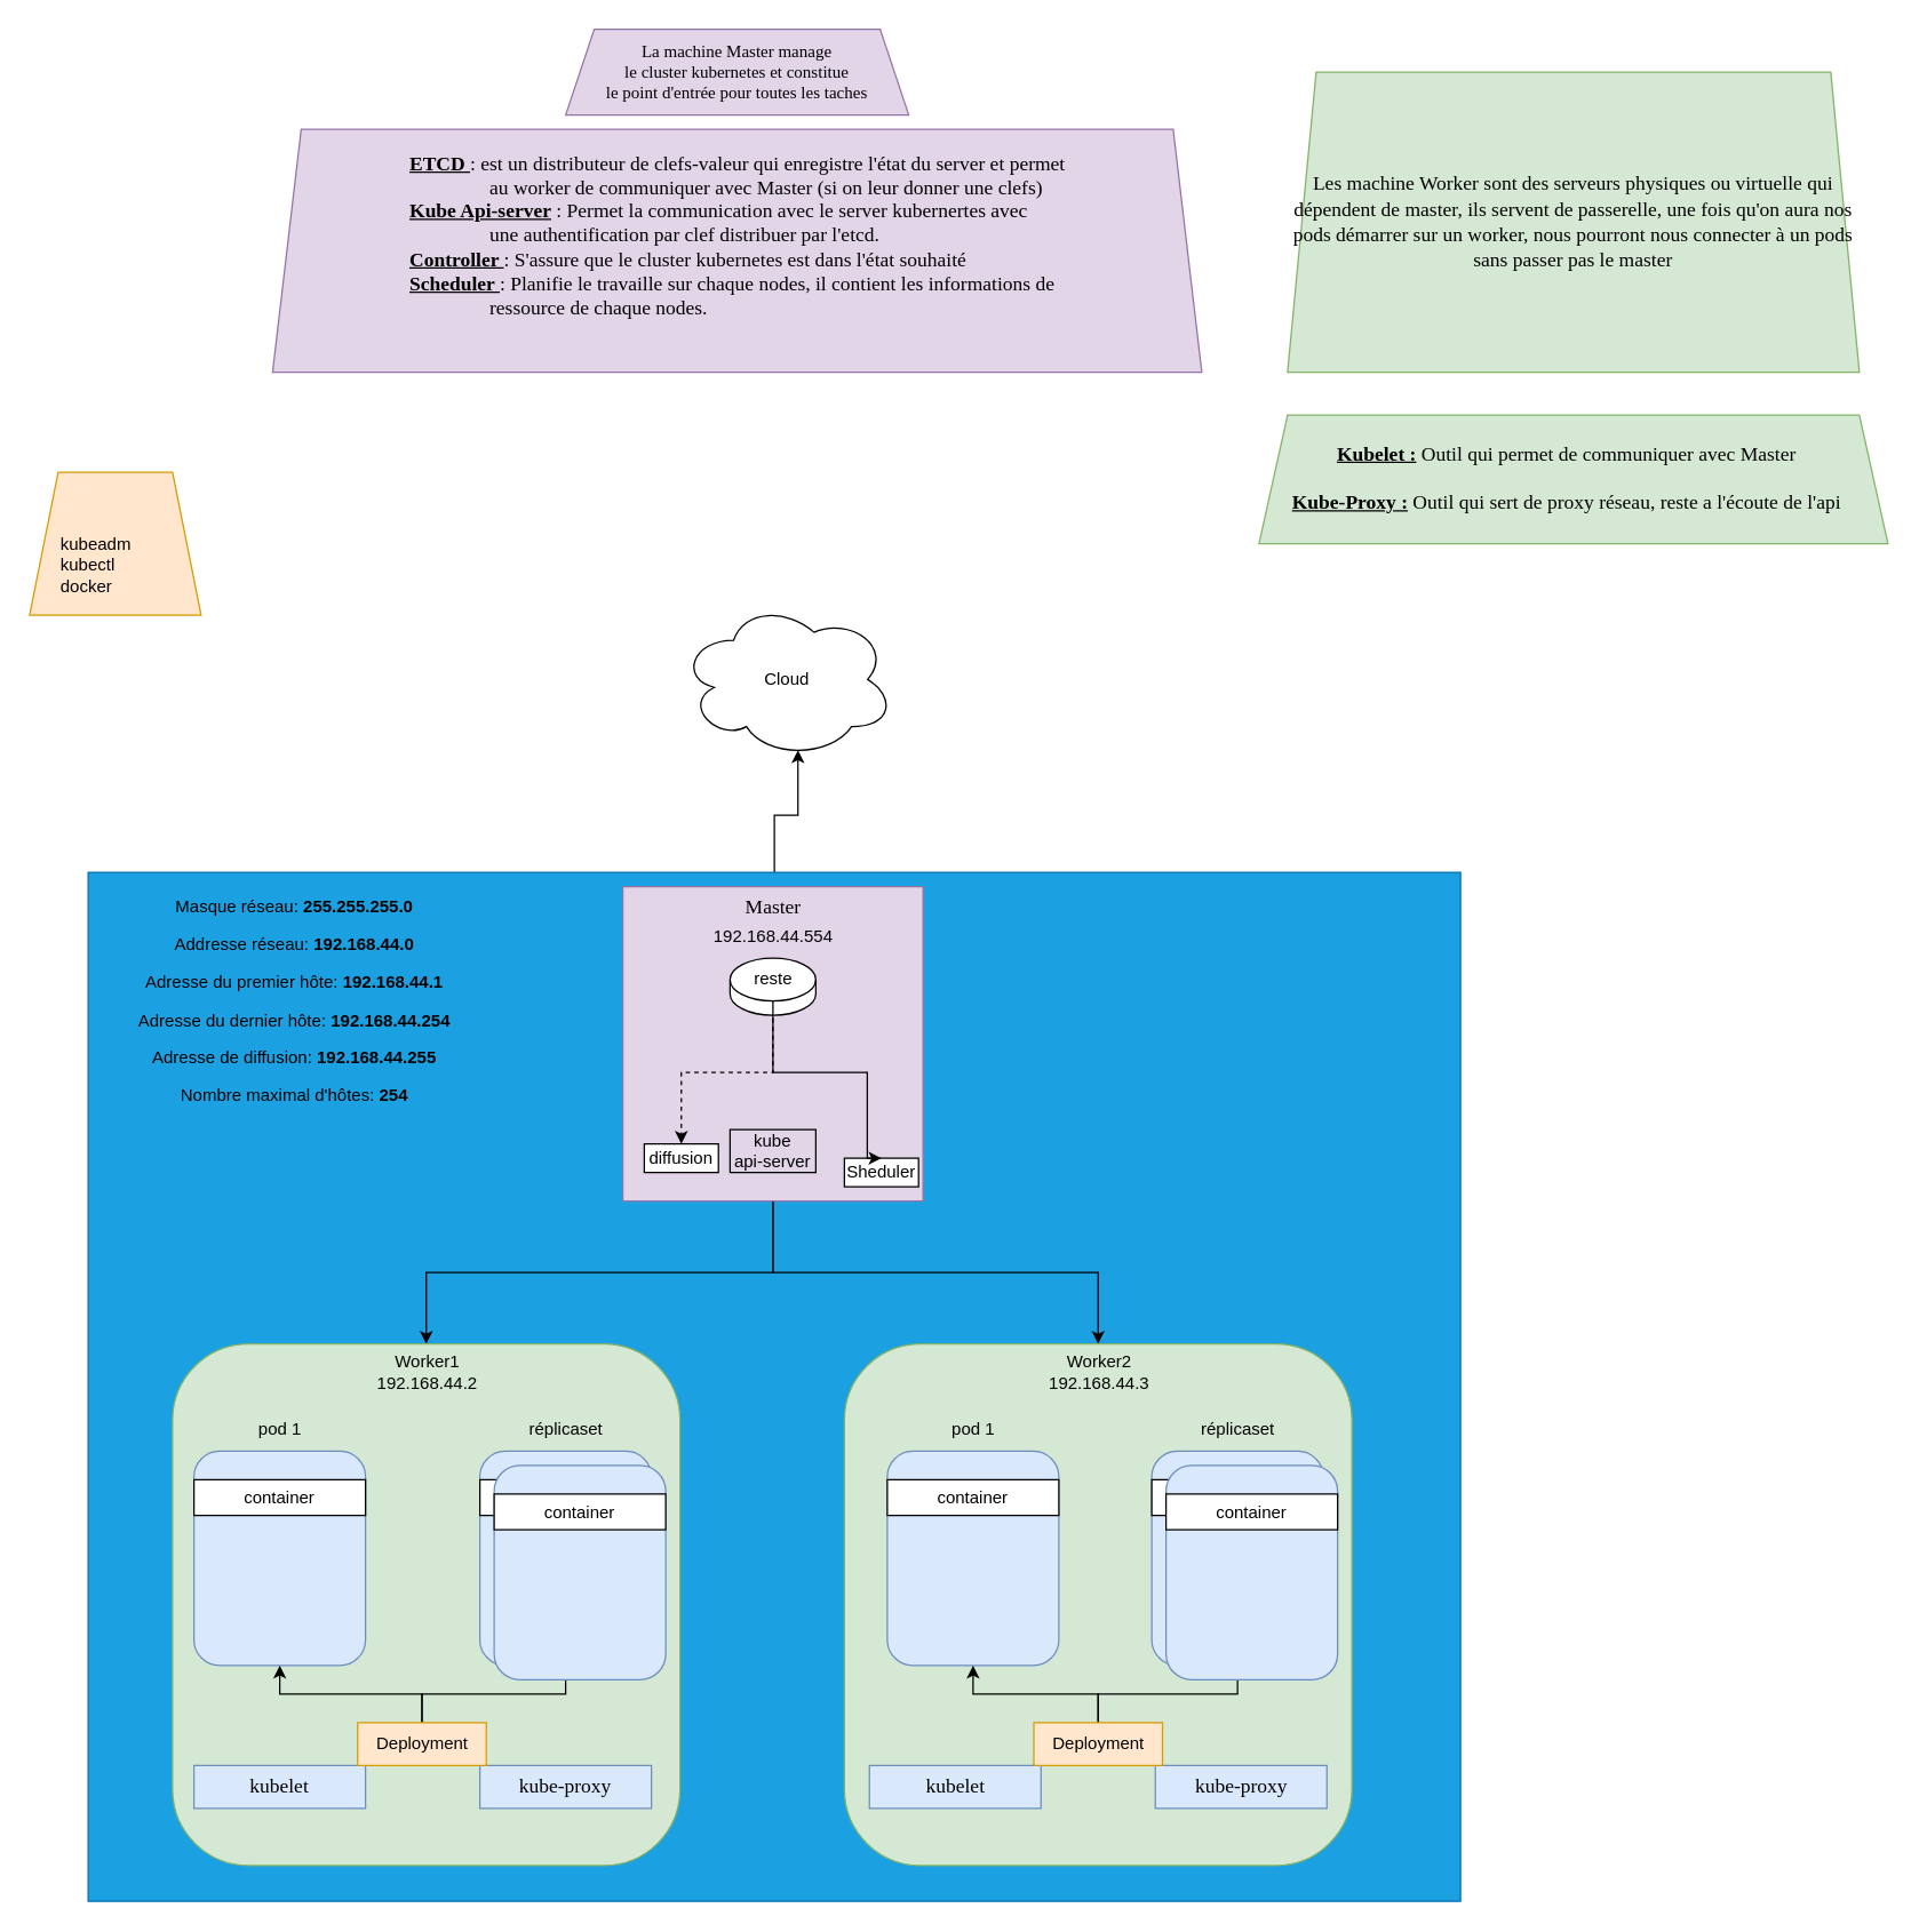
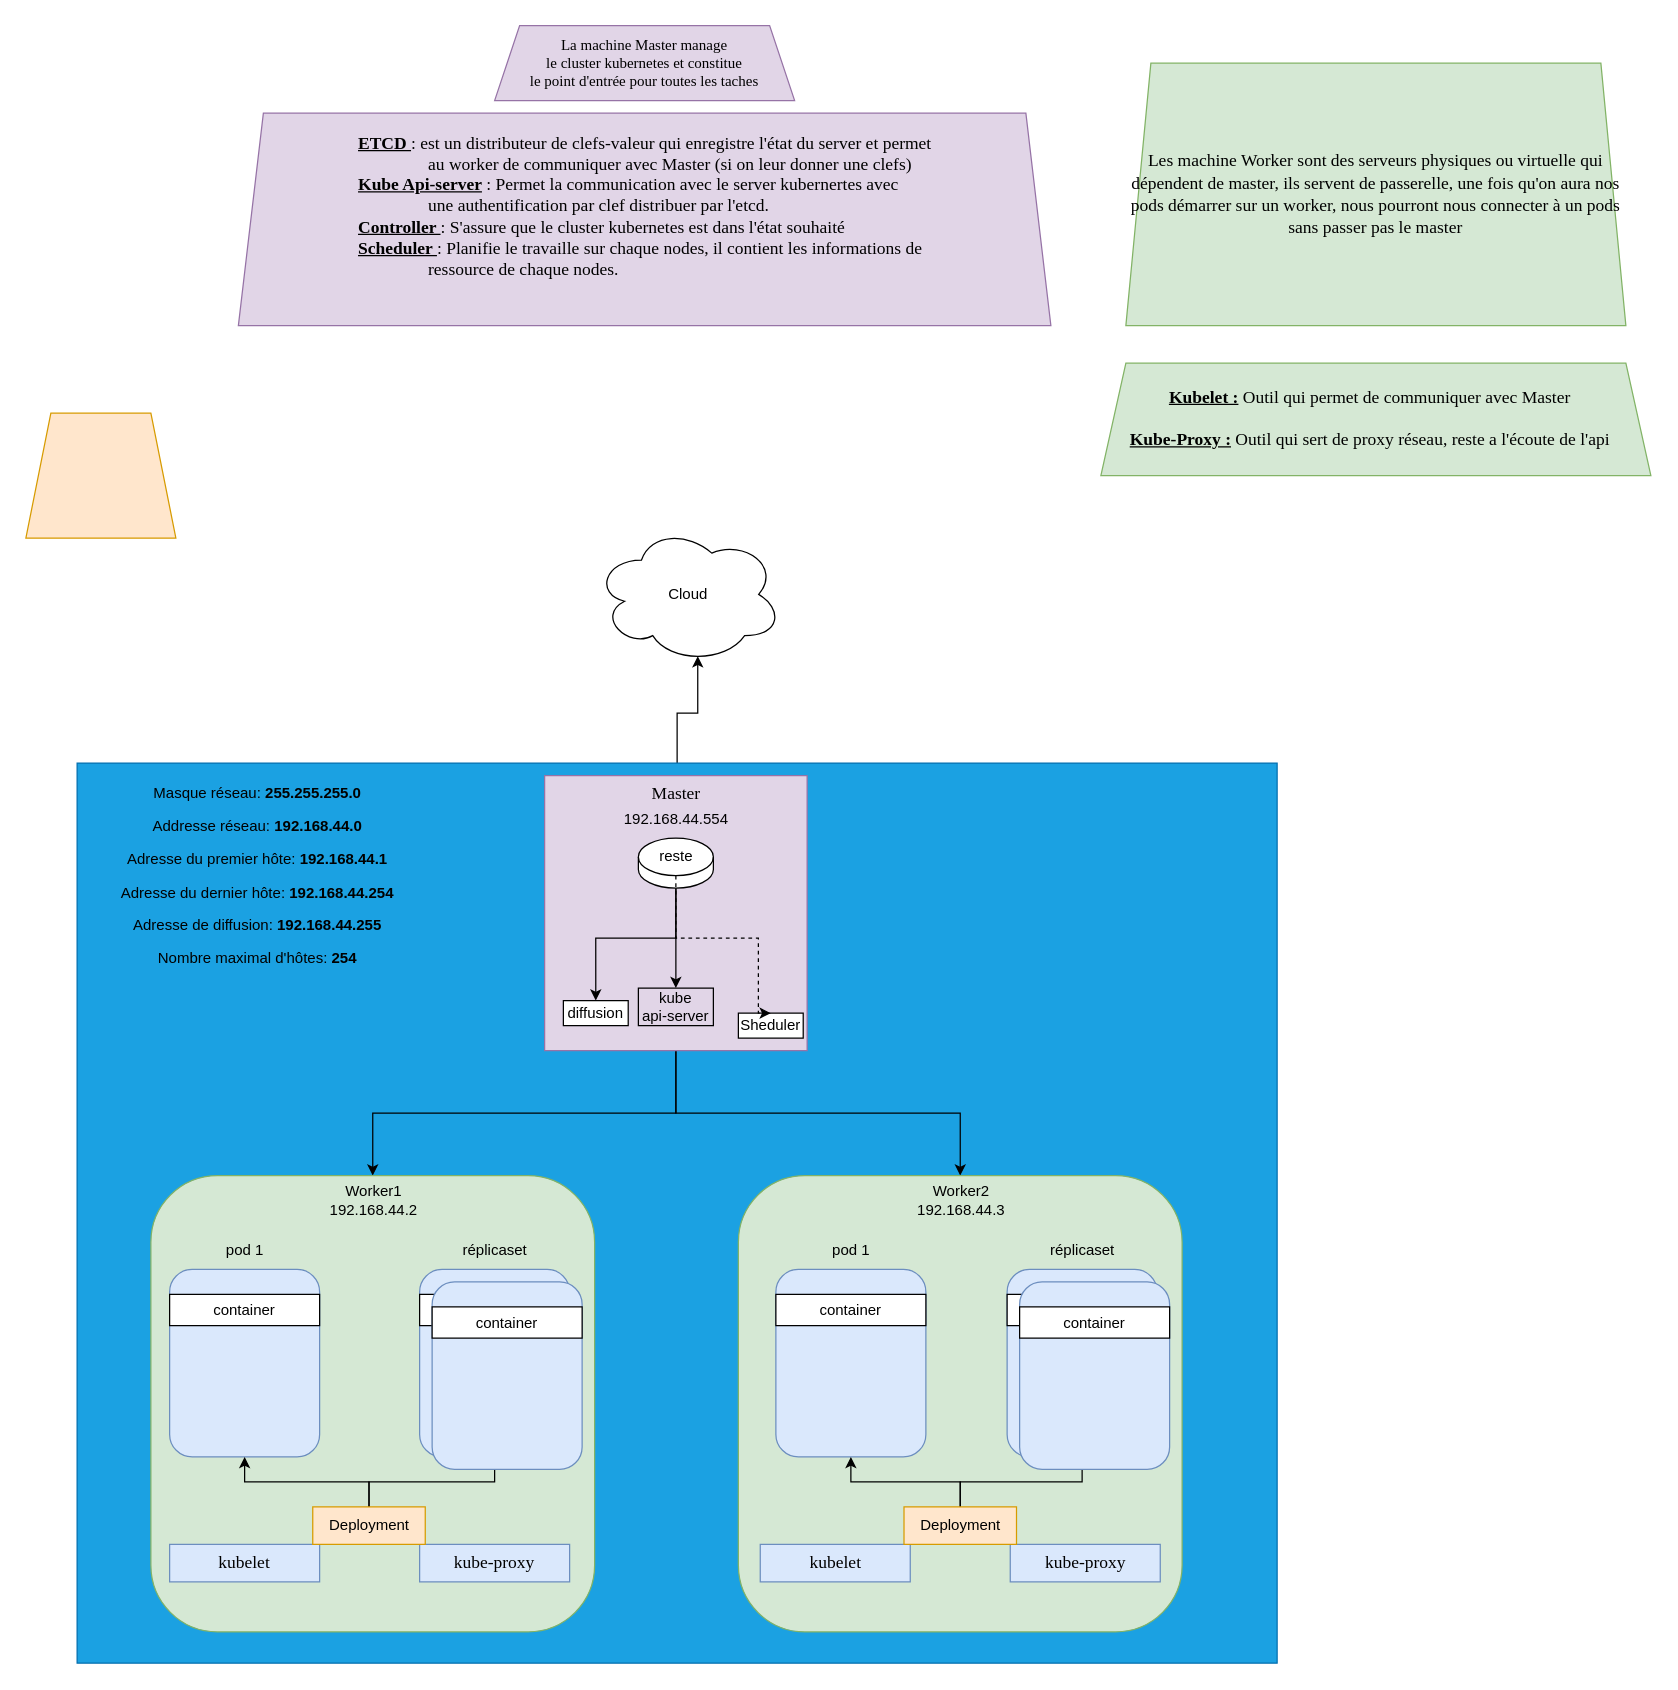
- <mxCell id="60" value="&lt;div align=&quot;left&quot;&gt;kubeadm&lt;/div&gt;&lt;div align=&quot;left&quot;&gt;kubectl&lt;/div&gt;&lt;div align=&quot;left&quot;&gt;docker&lt;/div&gt;" style="text;html=1;align=left;verticalAlign=middle;resizable=0;points=[];autosize=1;strokeColor=none;fillColor=none;" vertex="1" parent="1"><mxGeometry x="40" y="365" width="80" height="60" as="geometry" /></mxCell>
- <mxCell id="49" style="edgeStyle=orthogonalEdgeStyle;rounded=0;orthogonalLoop=1;jettySize=auto;html=1;entryX=0.5;entryY=0;entryDx=0;entryDy=0;dashed=1;" parent="45" source="54" target="48" edge="1"><mxGeometry relative="1" as="geometry"><Array as="points"><mxPoint x="105" y="130" /><mxPoint x="41" y="130" /></Array></mxGeometry></mxCell>
+ <mxCell id="49" style="edgeStyle=orthogonalEdgeStyle;rounded=0;orthogonalLoop=1;jettySize=auto;html=1;entryX=0.5;entryY=0;entryDx=0;entryDy=0;" parent="45" source="54" target="48" edge="1"><mxGeometry relative="1" as="geometry"><Array as="points"><mxPoint x="105" y="130" /><mxPoint x="41" y="130" /></Array></mxGeometry></mxCell>
- <mxCell id="56" style="edgeStyle=orthogonalEdgeStyle;rounded=0;orthogonalLoop=1;jettySize=auto;html=1;entryX=0.5;entryY=0;entryDx=0;entryDy=0;" parent="45" source="54" target="55" edge="1"><mxGeometry relative="1" as="geometry"><Array as="points"><mxPoint x="105" y="130" /><mxPoint x="171" y="130" /></Array></mxGeometry></mxCell>
+ <mxCell id="56" style="edgeStyle=orthogonalEdgeStyle;rounded=0;orthogonalLoop=1;jettySize=auto;html=1;entryX=0.5;entryY=0;entryDx=0;entryDy=0;dashed=1;" parent="45" source="54" target="55" edge="1"><mxGeometry relative="1" as="geometry"><Array as="points"><mxPoint x="105" y="130" /><mxPoint x="171" y="130" /></Array></mxGeometry></mxCell>
+ <mxCell id="51" value="" style="edgeStyle=orthogonalEdgeStyle;rounded=0;orthogonalLoop=1;jettySize=auto;html=1;" parent="45" source="54" target="50" edge="1"><mxGeometry relative="1" as="geometry" /></mxCell>
